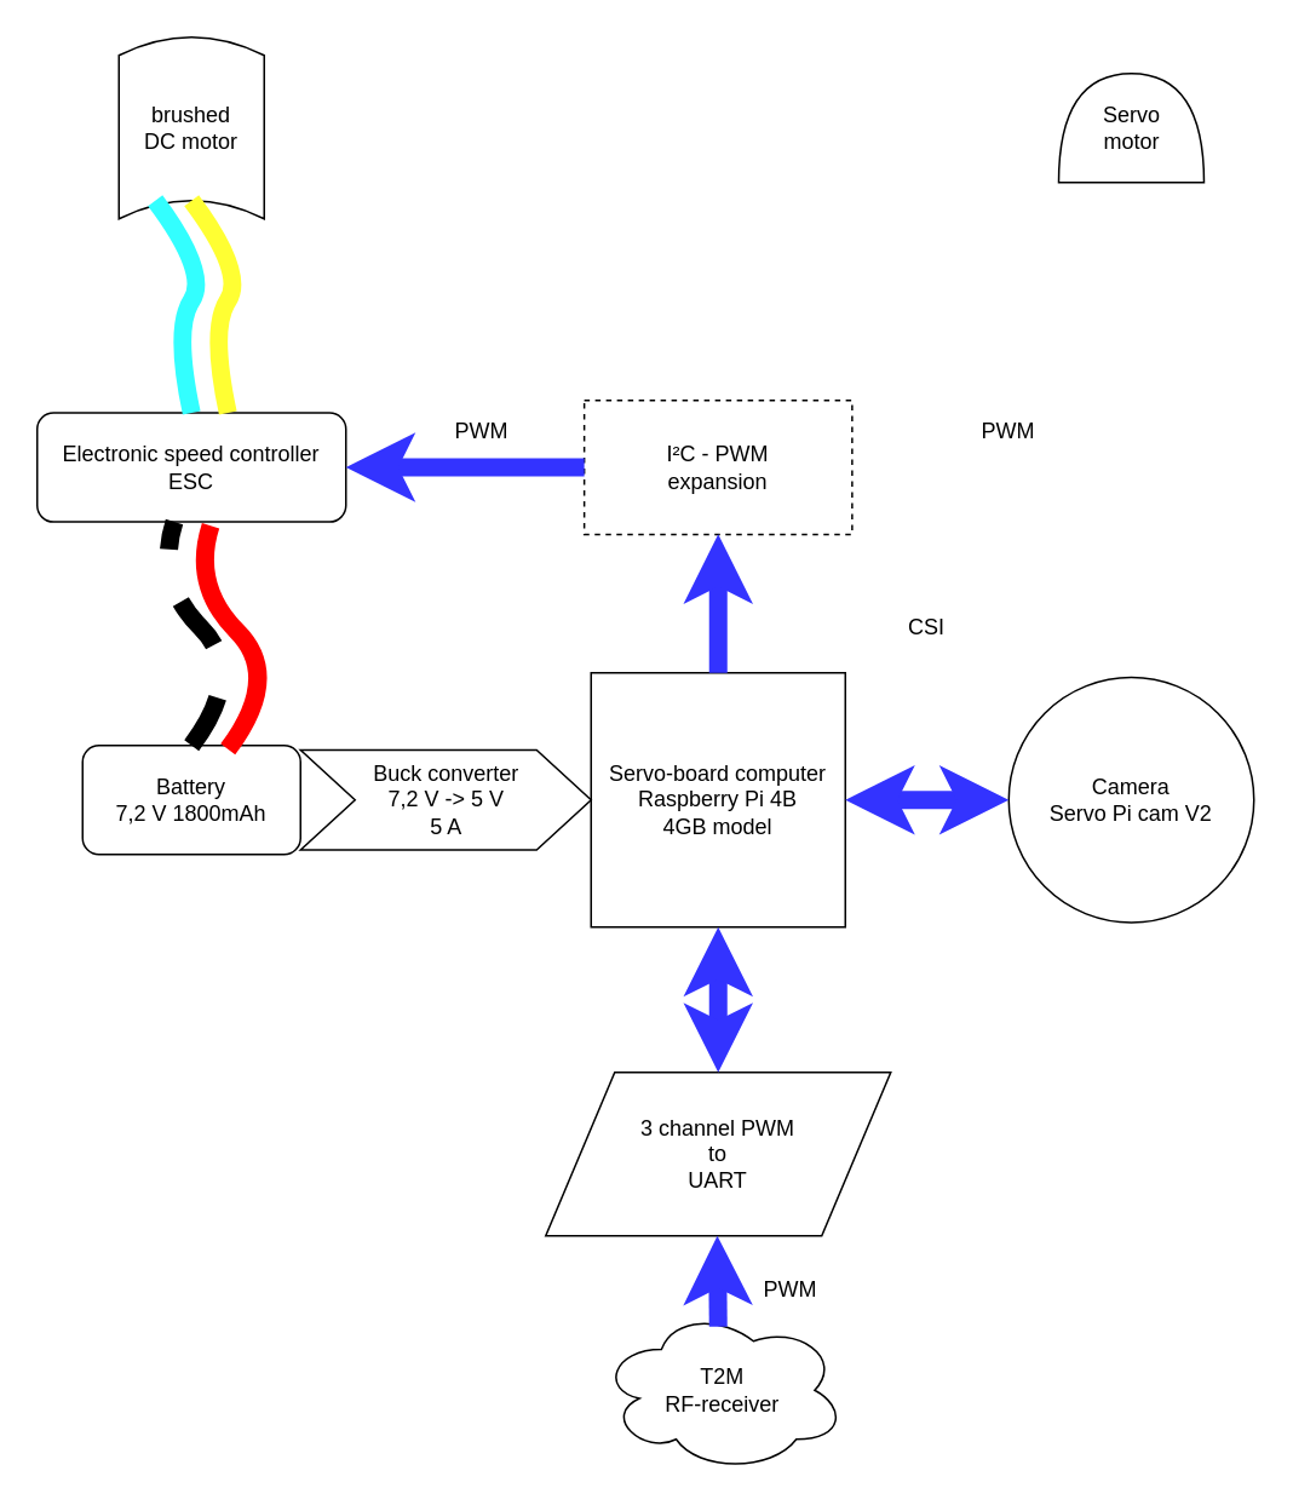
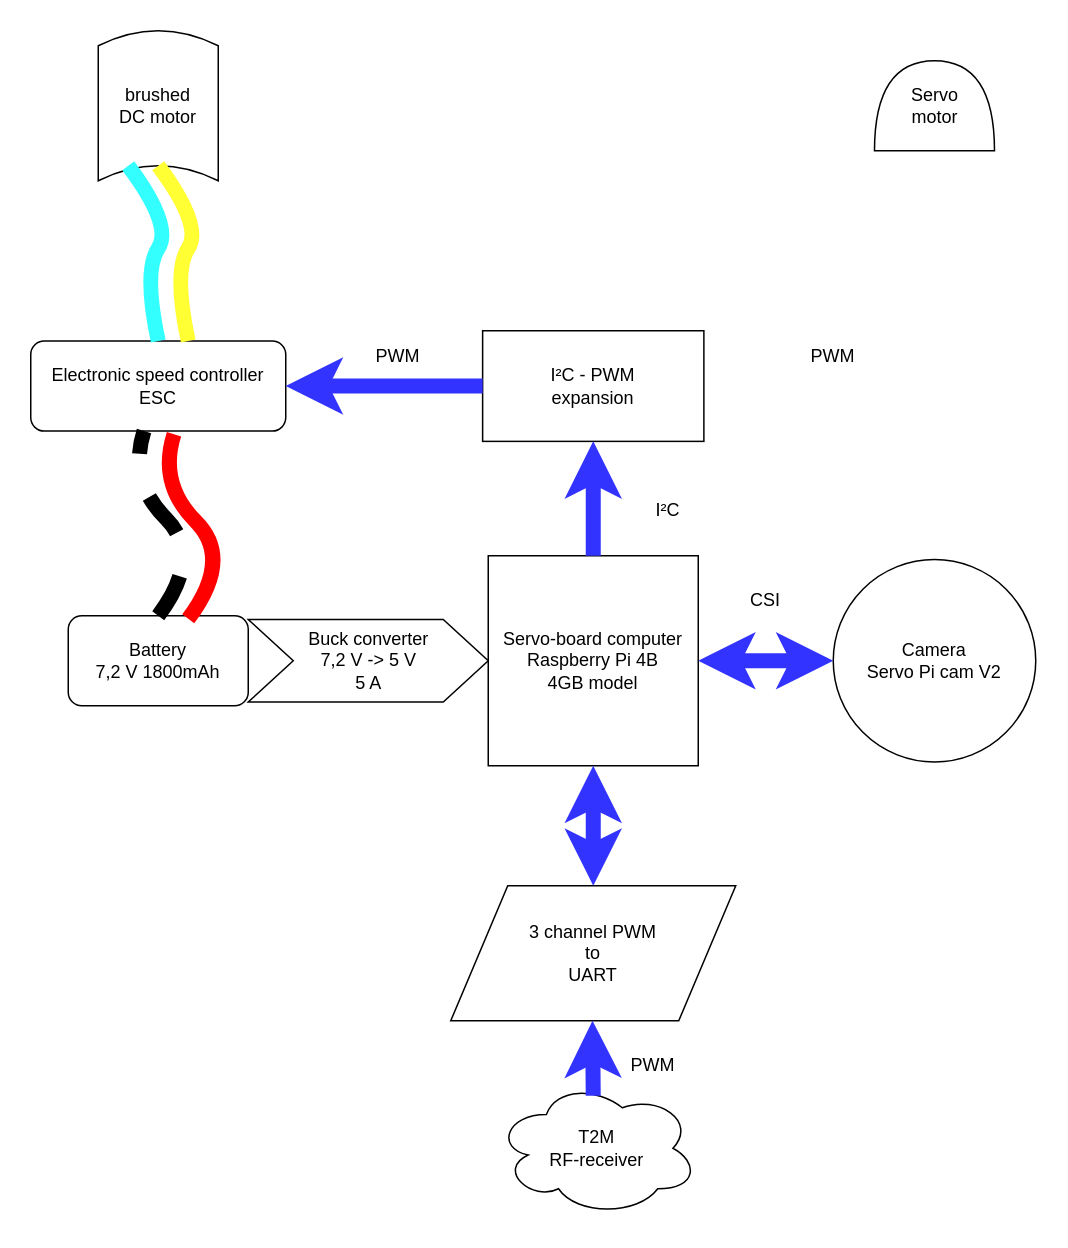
- <mxCell id="4" value="I²C - PWM&lt;br&gt;expansion" style="rounded=0;whiteSpace=wrap;html=1;dashed=1;" parent="1" vertex="1"><mxGeometry x="321.25" y="220" width="147.5" height="73.75" as="geometry" /></mxCell>
+ <mxCell id="4" value="I²C - PWM&lt;br&gt;expansion" style="rounded=0;whiteSpace=wrap;html=1;" parent="1" vertex="1"><mxGeometry x="321.25" y="220" width="147.5" height="73.75" as="geometry" /></mxCell>
+ <mxCell id="20" value="I²C" style="text;html=1;strokeColor=none;fillColor=none;align=center;verticalAlign=middle;whiteSpace=wrap;rounded=0;" parent="1" vertex="1"><mxGeometry x="425" y="330" width="40" height="20" as="geometry" /></mxCell>
- <mxCell id="24" value="CSI" style="text;html=1;strokeColor=none;fillColor=none;align=center;verticalAlign=middle;whiteSpace=wrap;rounded=0;" parent="1" vertex="1"><mxGeometry x="490" y="335" width="40" height="20" as="geometry" /></mxCell>
+ <mxCell id="24" value="CSI" style="text;html=1;strokeColor=none;fillColor=none;align=center;verticalAlign=middle;whiteSpace=wrap;rounded=0;" parent="1" vertex="1"><mxGeometry x="490" y="390" width="40" height="20" as="geometry" /></mxCell>
